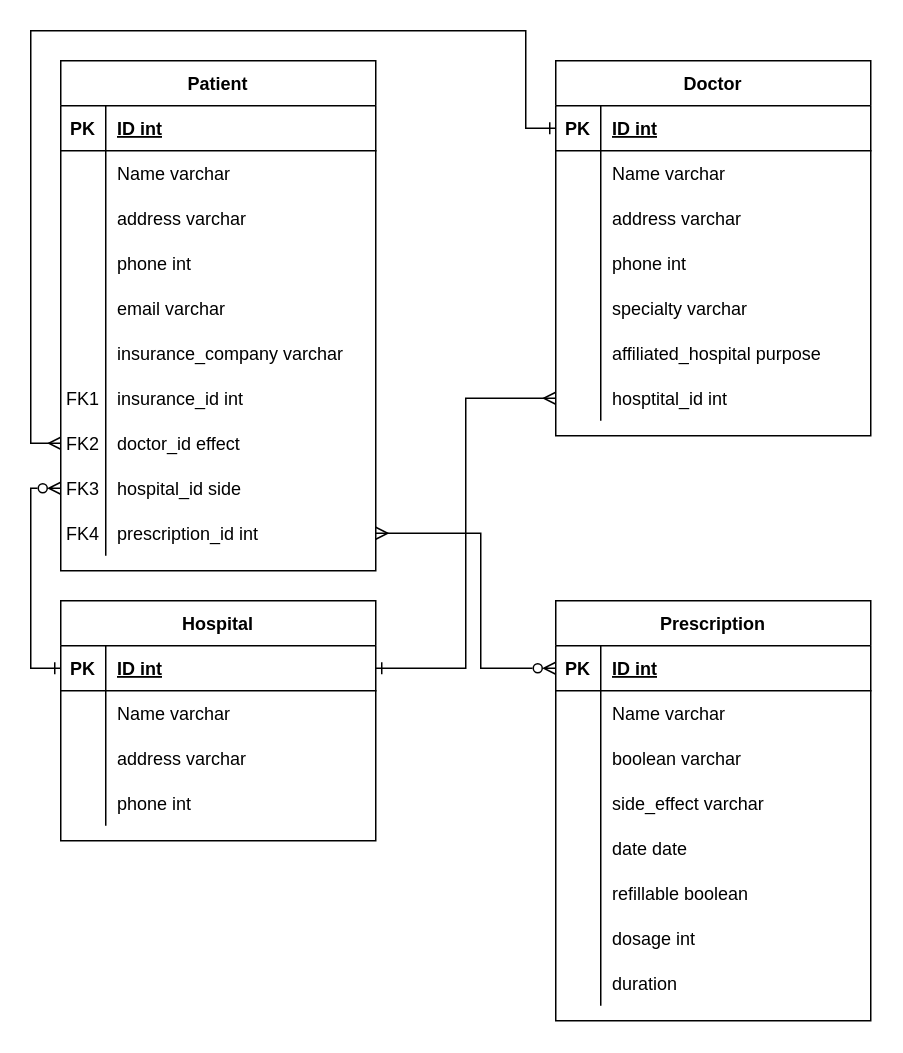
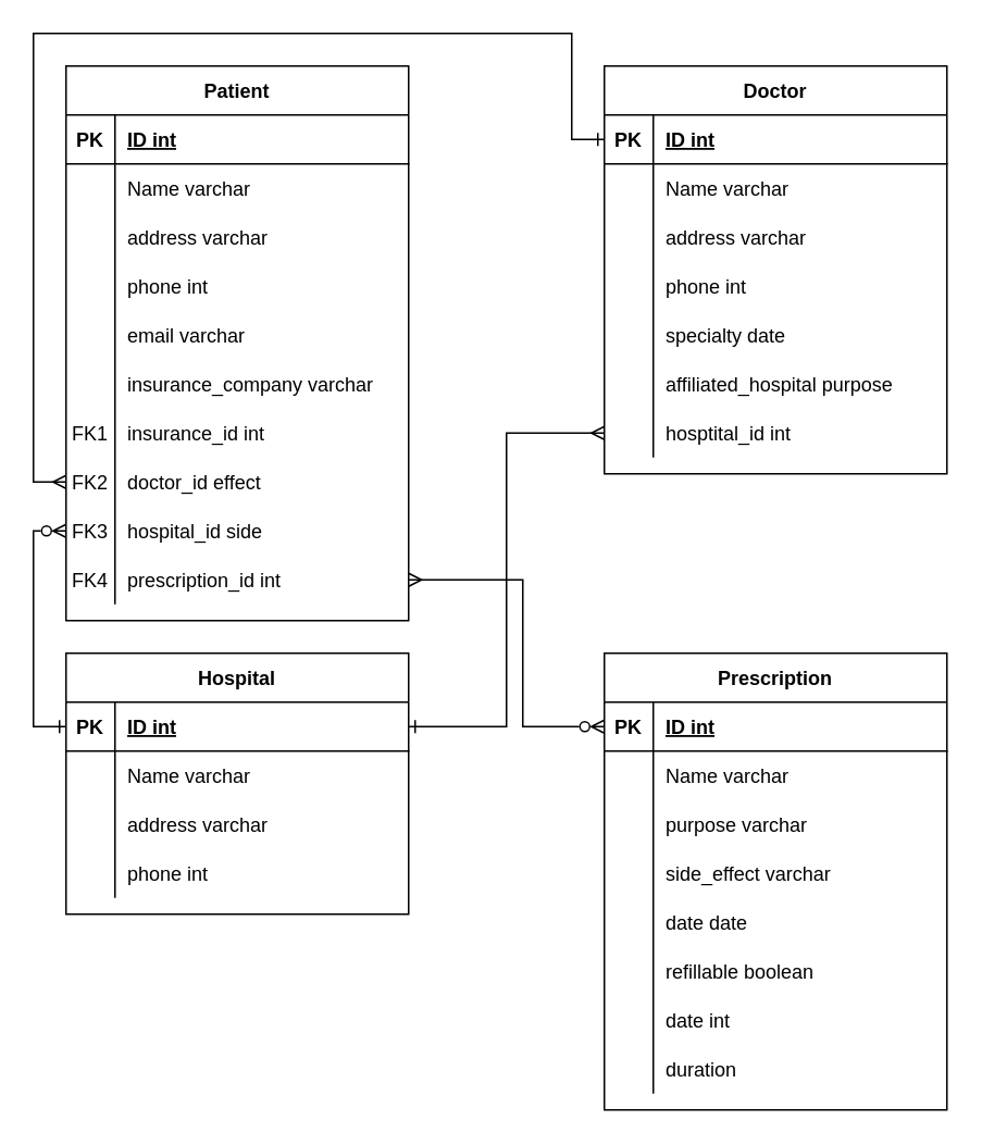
- <mxCell id="48" value="specialty varchar" style="shape=partialRectangle;connectable=0;fillColor=none;top=0;left=0;bottom=0;right=0;align=left;spacingLeft=6;overflow=hidden;" parent="46" vertex="1"><mxGeometry x="30" width="180" height="30" as="geometry"><mxRectangle width="180" height="30" as="alternateBounds" /></mxGeometry></mxCell>
+ <mxCell id="48" value="specialty date" style="shape=partialRectangle;connectable=0;fillColor=none;top=0;left=0;bottom=0;right=0;align=left;spacingLeft=6;overflow=hidden;" parent="46" vertex="1"><mxGeometry x="30" width="180" height="30" as="geometry"><mxRectangle width="180" height="30" as="alternateBounds" /></mxGeometry></mxCell>
- <mxCell id="77" value="boolean varchar" style="shape=partialRectangle;connectable=0;fillColor=none;top=0;left=0;bottom=0;right=0;align=left;spacingLeft=6;overflow=hidden;" parent="75" vertex="1"><mxGeometry x="30" width="180" height="30" as="geometry"><mxRectangle width="180" height="30" as="alternateBounds" /></mxGeometry></mxCell>
+ <mxCell id="77" value="purpose varchar" style="shape=partialRectangle;connectable=0;fillColor=none;top=0;left=0;bottom=0;right=0;align=left;spacingLeft=6;overflow=hidden;" parent="75" vertex="1"><mxGeometry x="30" width="180" height="30" as="geometry"><mxRectangle width="180" height="30" as="alternateBounds" /></mxGeometry></mxCell>
- <mxCell id="89" value="dosage int" style="shape=partialRectangle;connectable=0;fillColor=none;top=0;left=0;bottom=0;right=0;align=left;spacingLeft=6;overflow=hidden;" parent="87" vertex="1"><mxGeometry x="30" width="180" height="30" as="geometry"><mxRectangle width="180" height="30" as="alternateBounds" /></mxGeometry></mxCell>
+ <mxCell id="89" value="date int" style="shape=partialRectangle;connectable=0;fillColor=none;top=0;left=0;bottom=0;right=0;align=left;spacingLeft=6;overflow=hidden;" parent="87" vertex="1"><mxGeometry x="30" width="180" height="30" as="geometry"><mxRectangle width="180" height="30" as="alternateBounds" /></mxGeometry></mxCell>
